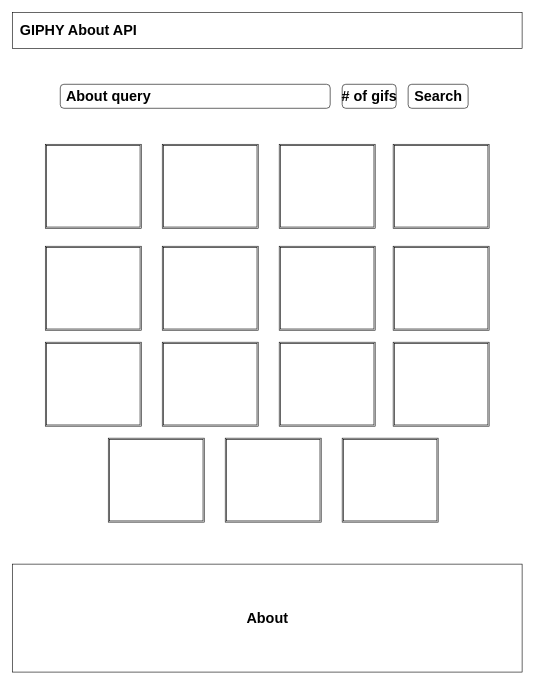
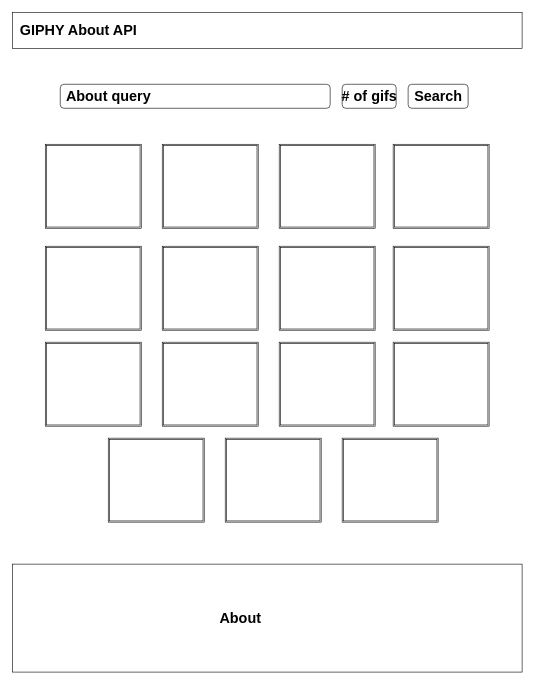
- <mxCell id="26" value="About" style="text;strokeColor=none;fillColor=none;html=1;fontSize=24;fontStyle=1;verticalAlign=middle;align=center;" vertex="1" parent="1"><mxGeometry x="395" y="1010" width="100" height="40" as="geometry" /></mxCell>
+ <mxCell id="26" value="About" style="text;strokeColor=none;fillColor=none;html=1;fontSize=24;fontStyle=1;verticalAlign=middle;align=center;" vertex="1" parent="1"><mxGeometry x="350" y="1010" width="100" height="40" as="geometry" /></mxCell>
